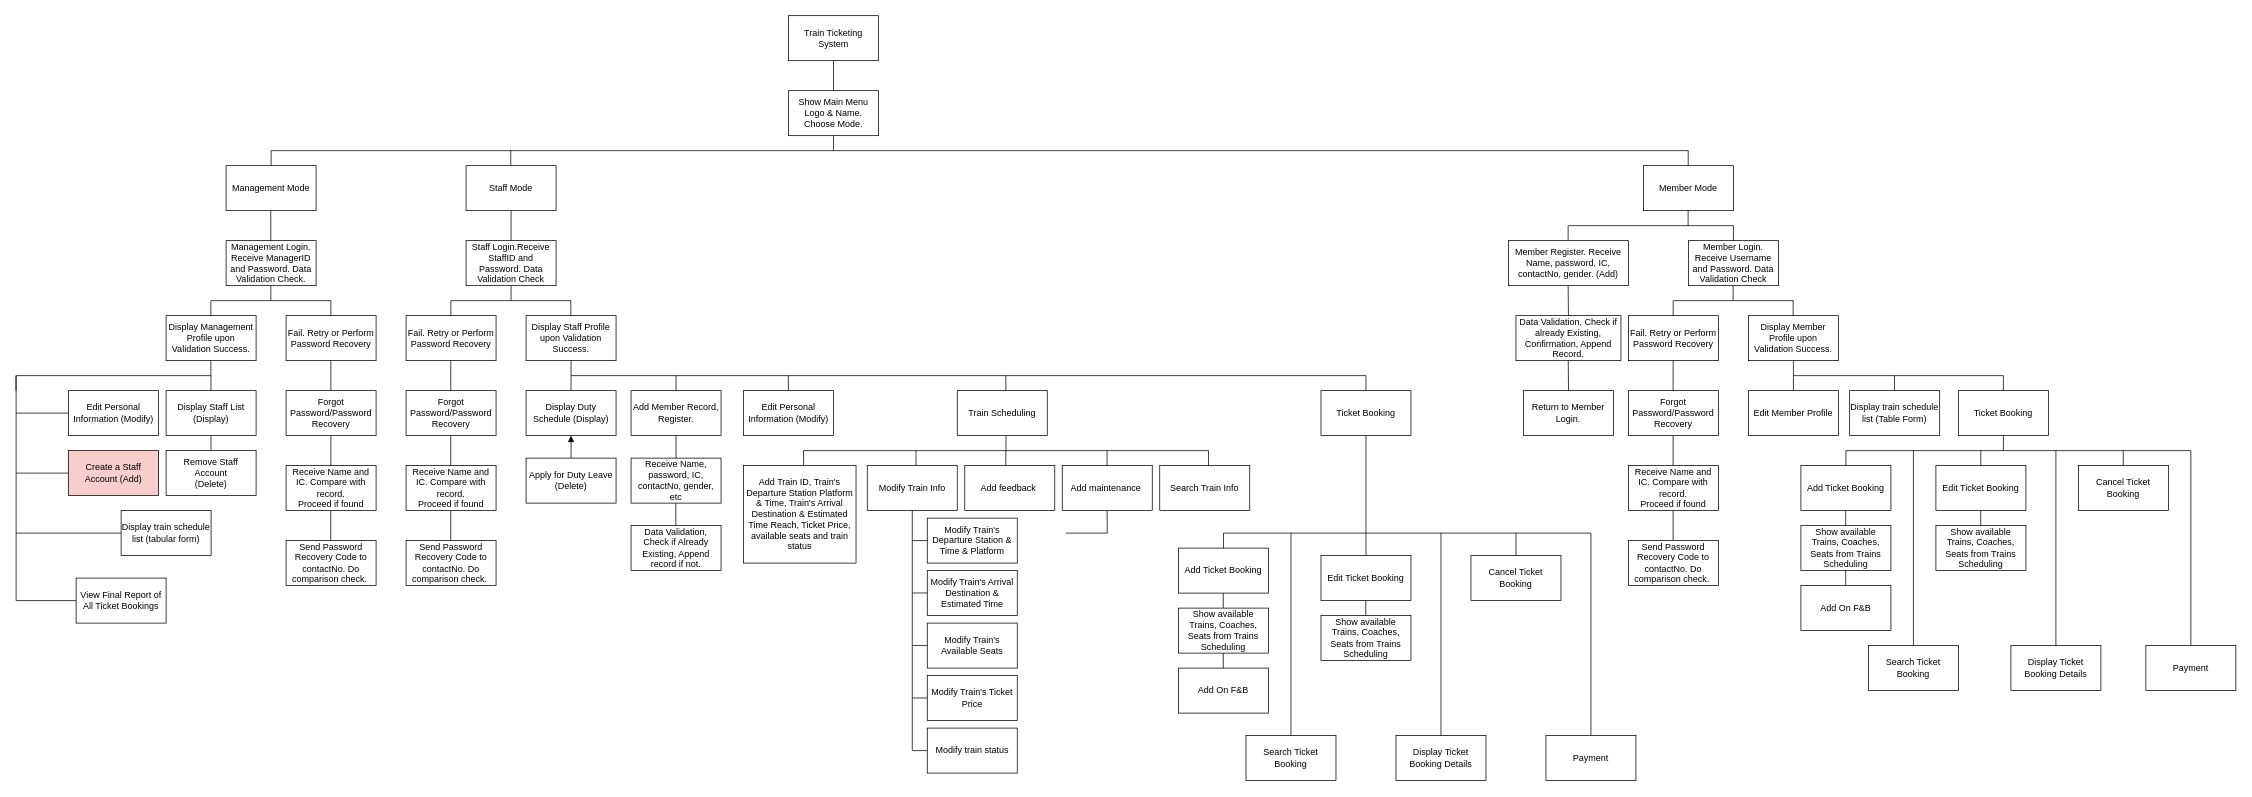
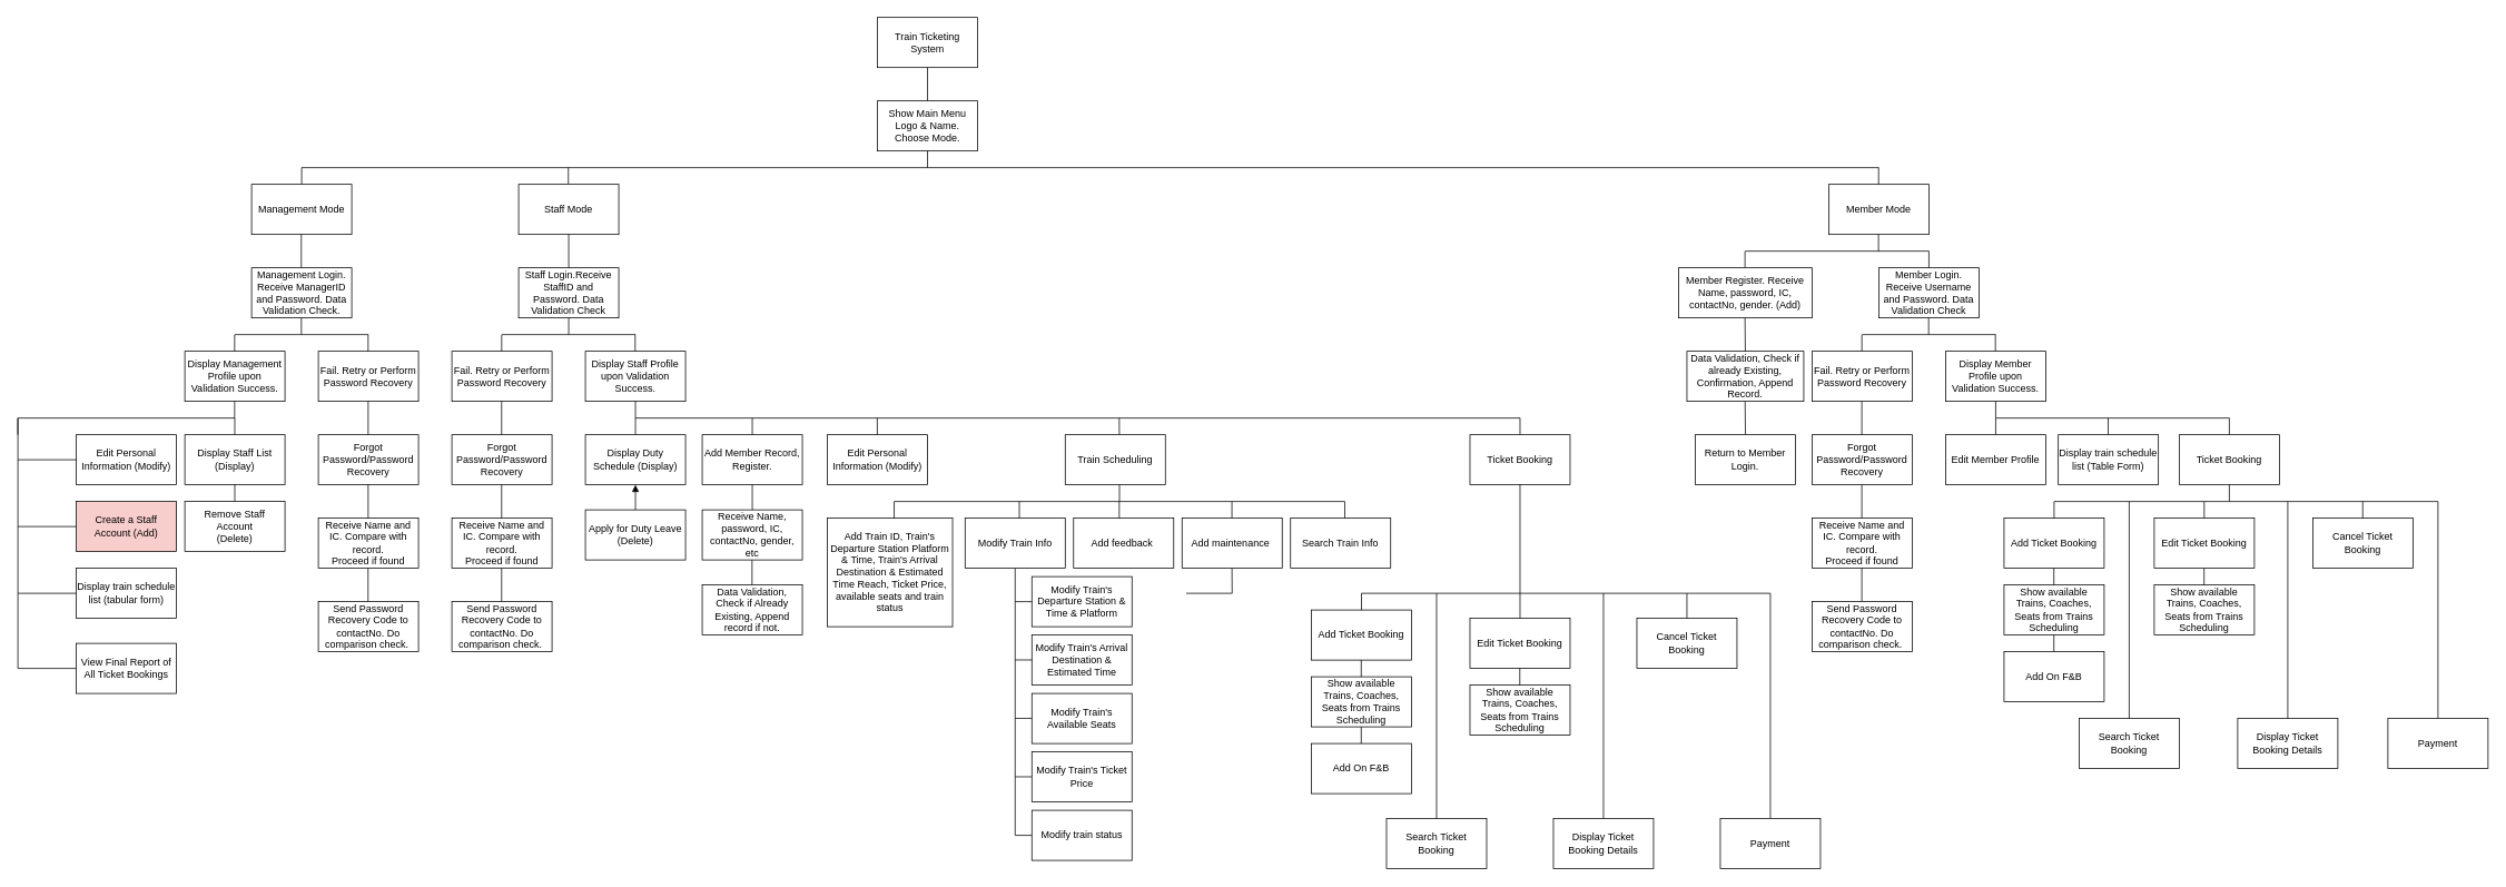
- <mxCell id="77" value="Display train schedule list (tabular form)" style="whiteSpace=wrap;html=1;rounded=0;" parent="1" vertex="1"><mxGeometry x="161" y="680" width="120" height="60" as="geometry" /></mxCell>
+ <mxCell id="77" value="Display train schedule list (tabular form)" style="whiteSpace=wrap;html=1;rounded=0;" parent="1" vertex="1"><mxGeometry x="91" y="680" width="120" height="60" as="geometry" /></mxCell>
- <mxCell id="75" value="View Final Report of All Ticket Bookings" style="whiteSpace=wrap;html=1;rounded=0;" parent="1" vertex="1"><mxGeometry x="101" y="770" width="120" height="60" as="geometry" /></mxCell>
+ <mxCell id="75" value="View Final Report of All Ticket Bookings" style="whiteSpace=wrap;html=1;rounded=0;" parent="1" vertex="1"><mxGeometry x="91" y="770" width="120" height="60" as="geometry" /></mxCell>
